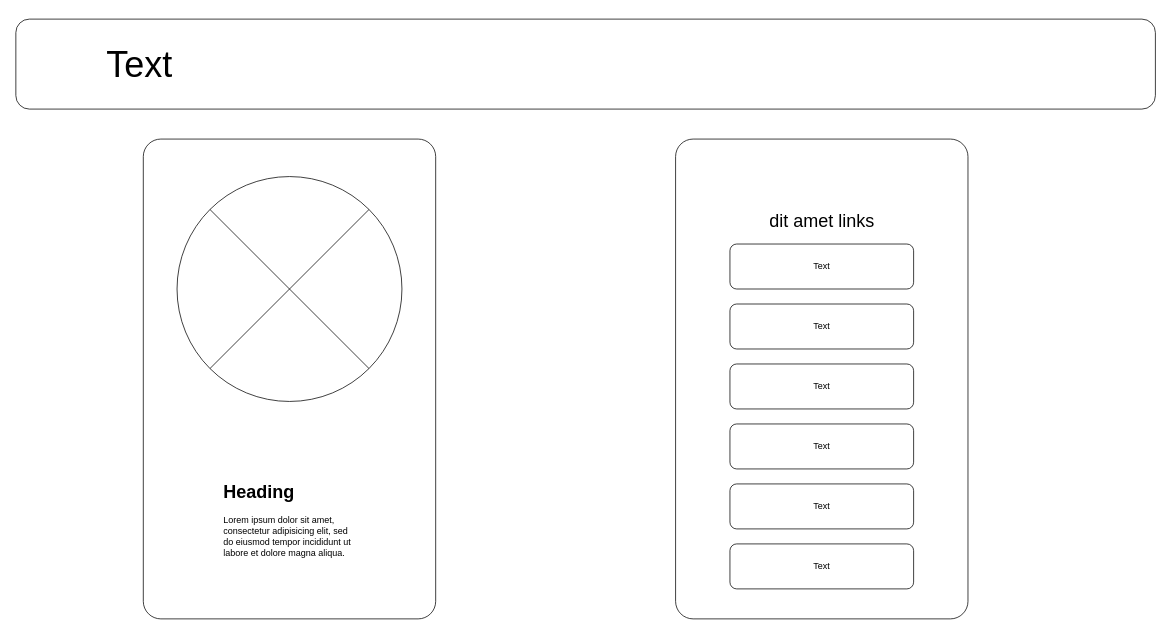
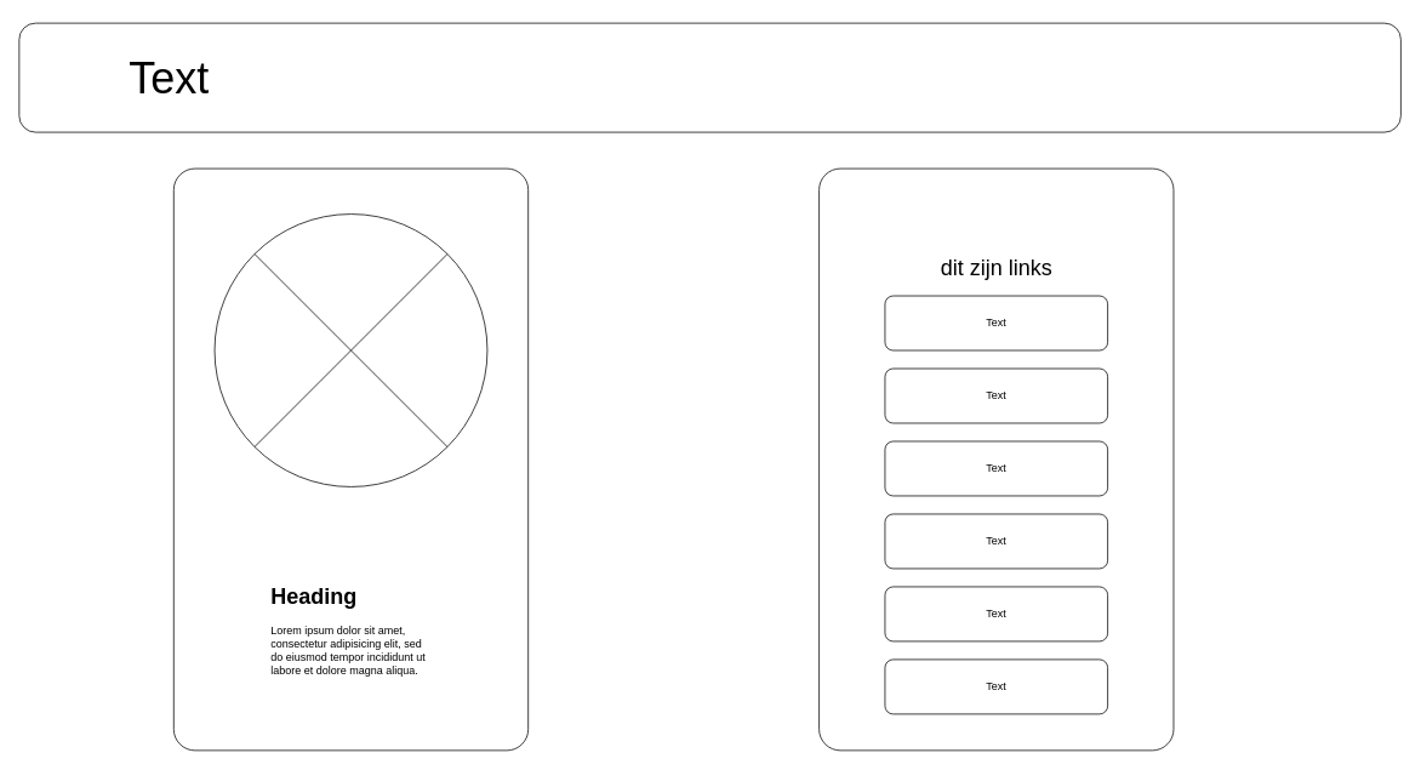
- <mxCell id="10" value="&lt;font style=&quot;font-size: 24px;&quot;&gt;dit amet links&lt;/font&gt;" style="text;html=1;align=center;verticalAlign=middle;whiteSpace=wrap;rounded=0;" vertex="1" parent="1"><mxGeometry x="1007.5" y="265" width="175" height="60" as="geometry" /></mxCell>
+ <mxCell id="10" value="&lt;font style=&quot;font-size: 24px;&quot;&gt;dit zijn links&lt;/font&gt;" style="text;html=1;align=center;verticalAlign=middle;whiteSpace=wrap;rounded=0;" vertex="1" parent="1"><mxGeometry x="1007.5" y="265" width="175" height="60" as="geometry" /></mxCell>
